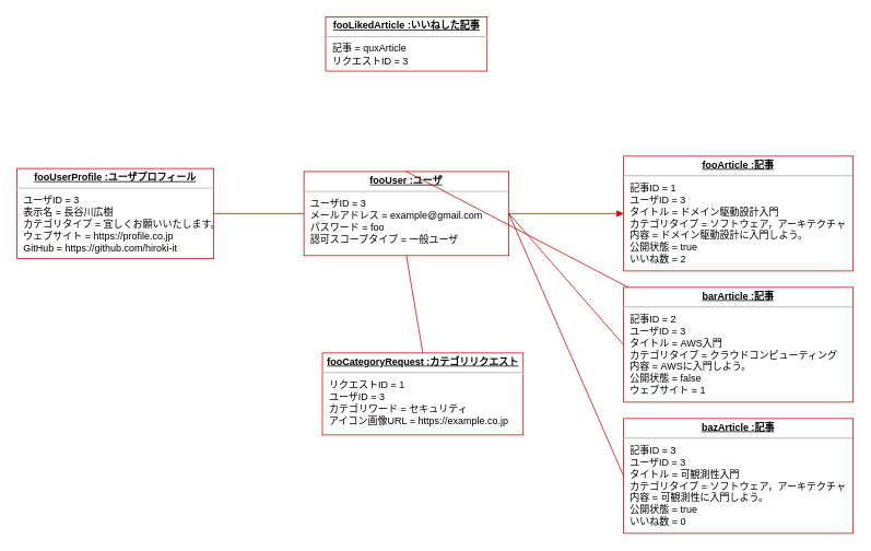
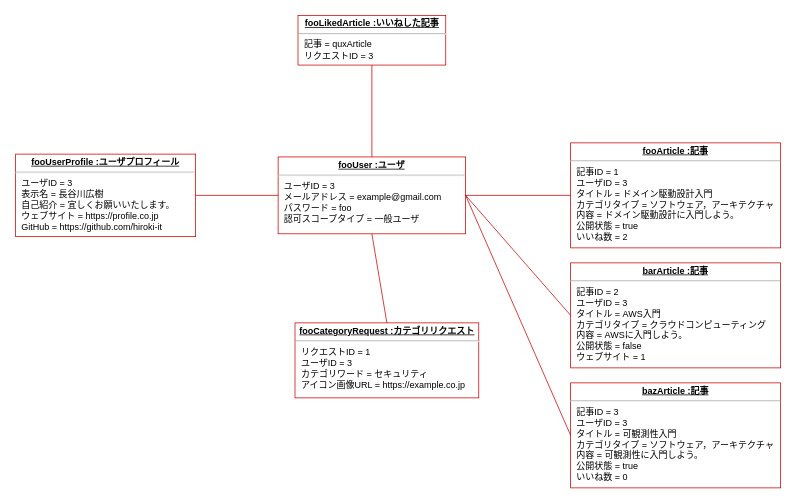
- <mxCell id="12" value="" style="endArrow=none;html=1;exitX=0.5;exitY=0;exitDx=0;exitDy=0;strokeColor=#CC0000;" parent="1" source="5" target="3" edge="1"><mxGeometry width="50" height="50" relative="1" as="geometry"><mxPoint x="300" y="290" as="sourcePoint" /><mxPoint x="300" y="387.5" as="targetPoint" /></mxGeometry></mxCell>
+ <mxCell id="12" value="" style="endArrow=none;html=1;entryX=0.5;entryY=1;entryDx=0;entryDy=0;exitX=0.5;exitY=0;exitDx=0;exitDy=0;strokeColor=#CC0000;" parent="1" source="5" target="10" edge="1"><mxGeometry width="50" height="50" relative="1" as="geometry"><mxPoint x="300" y="290" as="sourcePoint" /><mxPoint x="300" y="387.5" as="targetPoint" /></mxGeometry></mxCell>
- <mxCell id="13" value="&lt;p style=&quot;margin: 0px ; margin-top: 4px ; text-align: center ; text-decoration: underline&quot;&gt;&lt;b&gt;fooUserProfile :ユーザプロフィール&lt;/b&gt;&lt;/p&gt;&lt;hr&gt;&lt;p style=&quot;margin: 0px 0px 0px 8px&quot;&gt;ユーザID = 3&lt;/p&gt;&lt;p style=&quot;margin: 0px 0px 0px 8px&quot;&gt;表示名 = 長谷川広樹&lt;/p&gt;&lt;p style=&quot;margin: 0px 0px 0px 8px&quot;&gt;カテゴリタイプ = 宜しくお願いいたします。&lt;/p&gt;&lt;p style=&quot;margin: 0px 0px 0px 8px&quot;&gt;ウェブサイト = https://profile.co.jp&lt;/p&gt;&lt;p style=&quot;margin: 0px 0px 0px 8px&quot;&gt;GitHub =&amp;nbsp;https://github.com/hiroki-it&lt;/p&gt;&lt;p style=&quot;margin: 0px 0px 0px 8px&quot;&gt;&lt;br&gt;&lt;/p&gt;" style="verticalAlign=top;align=left;overflow=fill;fontSize=12;fontFamily=Helvetica;html=1;strokeColor=#CC0000;" parent="1" vertex="1"><mxGeometry x="20" y="205" width="240" height="110" as="geometry" /></mxCell>
+ <mxCell id="13" value="&lt;p style=&quot;margin: 0px ; margin-top: 4px ; text-align: center ; text-decoration: underline&quot;&gt;&lt;b&gt;fooUserProfile :ユーザプロフィール&lt;/b&gt;&lt;/p&gt;&lt;hr&gt;&lt;p style=&quot;margin: 0px 0px 0px 8px&quot;&gt;ユーザID = 3&lt;/p&gt;&lt;p style=&quot;margin: 0px 0px 0px 8px&quot;&gt;表示名 = 長谷川広樹&lt;/p&gt;&lt;p style=&quot;margin: 0px 0px 0px 8px&quot;&gt;自己紹介 = 宜しくお願いいたします。&lt;/p&gt;&lt;p style=&quot;margin: 0px 0px 0px 8px&quot;&gt;ウェブサイト = https://profile.co.jp&lt;/p&gt;&lt;p style=&quot;margin: 0px 0px 0px 8px&quot;&gt;GitHub =&amp;nbsp;https://github.com/hiroki-it&lt;/p&gt;&lt;p style=&quot;margin: 0px 0px 0px 8px&quot;&gt;&lt;br&gt;&lt;/p&gt;" style="verticalAlign=top;align=left;overflow=fill;fontSize=12;fontFamily=Helvetica;html=1;strokeColor=#CC0000;" parent="1" vertex="1"><mxGeometry x="20" y="205" width="240" height="110" as="geometry" /></mxCell>
- <mxCell id="7" value="" style="endArrow=block;html=1;entryX=0;entryY=0.5;entryDx=0;entryDy=0;exitX=1;exitY=0.5;exitDx=0;exitDy=0;strokeColor=#CC0000;" parent="1" source="5" target="2" edge="1"><mxGeometry width="50" height="50" relative="1" as="geometry"><mxPoint x="620" y="435" as="sourcePoint" /><mxPoint x="750" y="445" as="targetPoint" /></mxGeometry></mxCell>
+ <mxCell id="7" value="" style="endArrow=none;html=1;entryX=0;entryY=0.5;entryDx=0;entryDy=0;exitX=1;exitY=0.5;exitDx=0;exitDy=0;strokeColor=#CC0000;" parent="1" source="5" target="2" edge="1"><mxGeometry width="50" height="50" relative="1" as="geometry"><mxPoint x="620" y="435" as="sourcePoint" /><mxPoint x="750" y="445" as="targetPoint" /></mxGeometry></mxCell>
